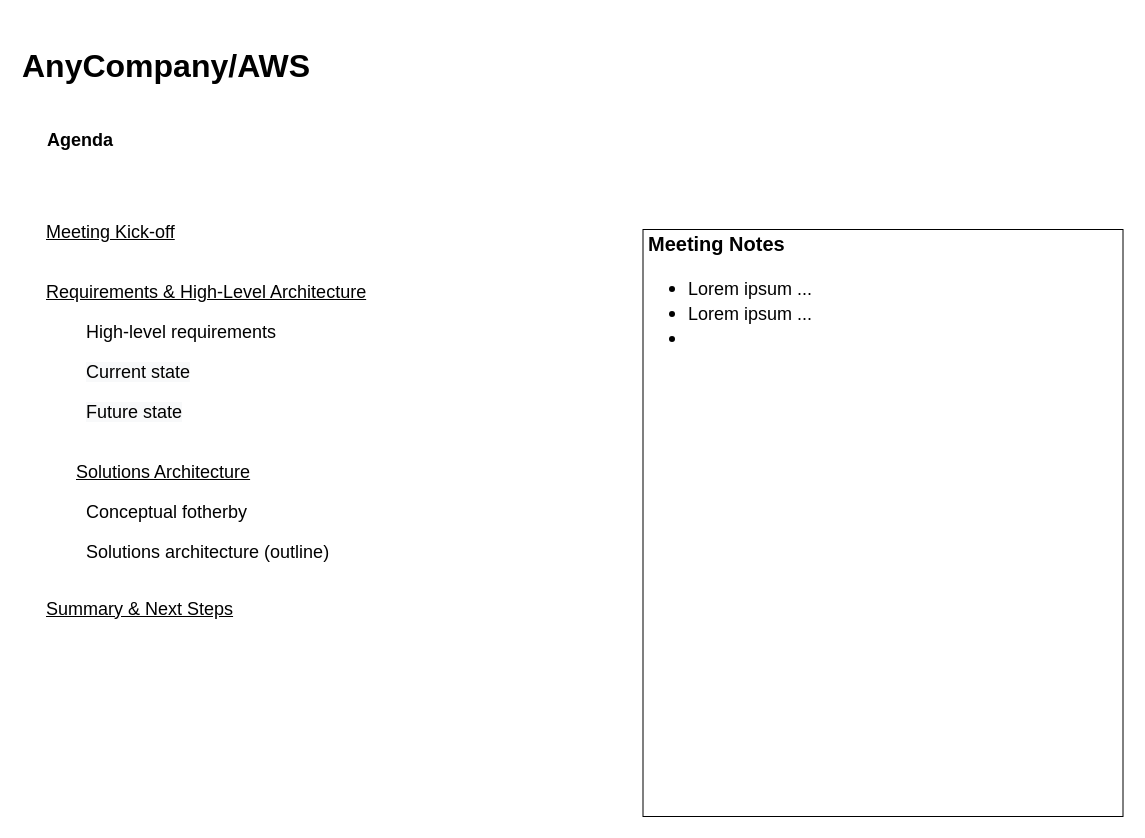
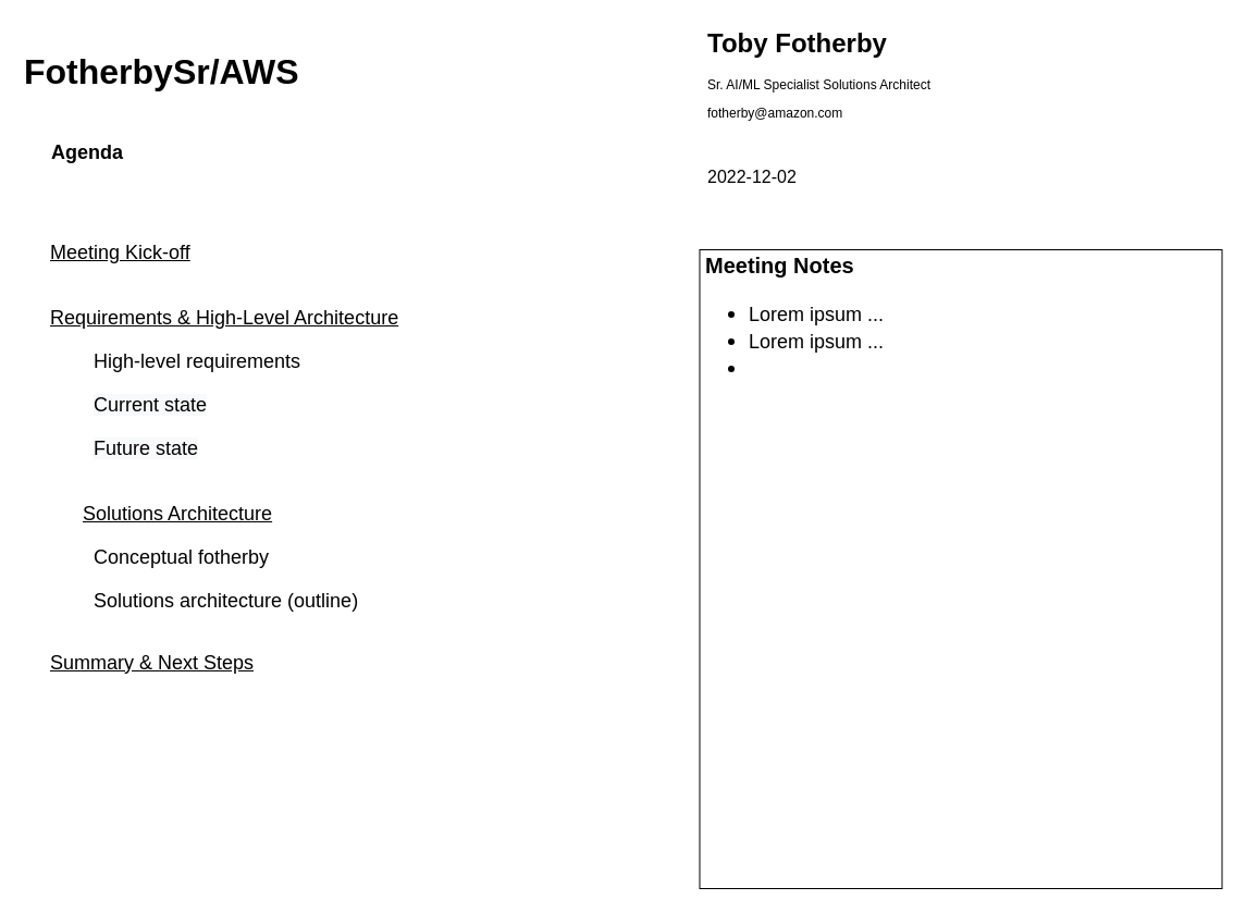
- <mxCell id="12" value="&lt;font style=&quot;font-size: 32px;&quot;&gt;AnyCompany/AWS&lt;/font&gt;" style="text;html=1;strokeColor=none;fillColor=none;align=left;verticalAlign=middle;whiteSpace=wrap;rounded=0;shadow=0;fontSize=18;fontStyle=1" parent="1" vertex="1"><mxGeometry x="20" y="51" width="329" height="29" as="geometry" /></mxCell>
+ <mxCell id="12" value="&lt;font style=&quot;font-size: 32px;&quot;&gt;FotherbySr/AWS&lt;/font&gt;" style="text;html=1;strokeColor=none;fillColor=none;align=left;verticalAlign=middle;whiteSpace=wrap;rounded=0;shadow=0;fontSize=18;fontStyle=1" parent="1" vertex="1"><mxGeometry x="20" y="51" width="329" height="29" as="geometry" /></mxCell>
+ <mxCell id="14" value="&lt;h1&gt;Toby Fotherby&lt;/h1&gt;&lt;p&gt;Sr. AI/ML Specialist Solutions Architect&lt;/p&gt;&lt;p&gt;fotherby@amazon.com&lt;/p&gt;" style="text;html=1;strokeColor=none;fillColor=none;spacing=5;spacingTop=-20;whiteSpace=wrap;overflow=hidden;rounded=0;" parent="1" vertex="1"><mxGeometry x="645" y="20" width="240" height="120" as="geometry" /></mxCell>
+ <mxCell id="11" value="&lt;font style=&quot;font-size: 16px;&quot;&gt;2022-12-02&lt;/font&gt;" style="text;html=1;strokeColor=none;fillColor=none;align=left;verticalAlign=middle;whiteSpace=wrap;rounded=0;dashed=1;labelBackgroundColor=#FFFFFF;fontSize=24;fontColor=#000000;" parent="1" vertex="1"><mxGeometry x="648" y="145" width="143" height="30" as="geometry" /></mxCell>
